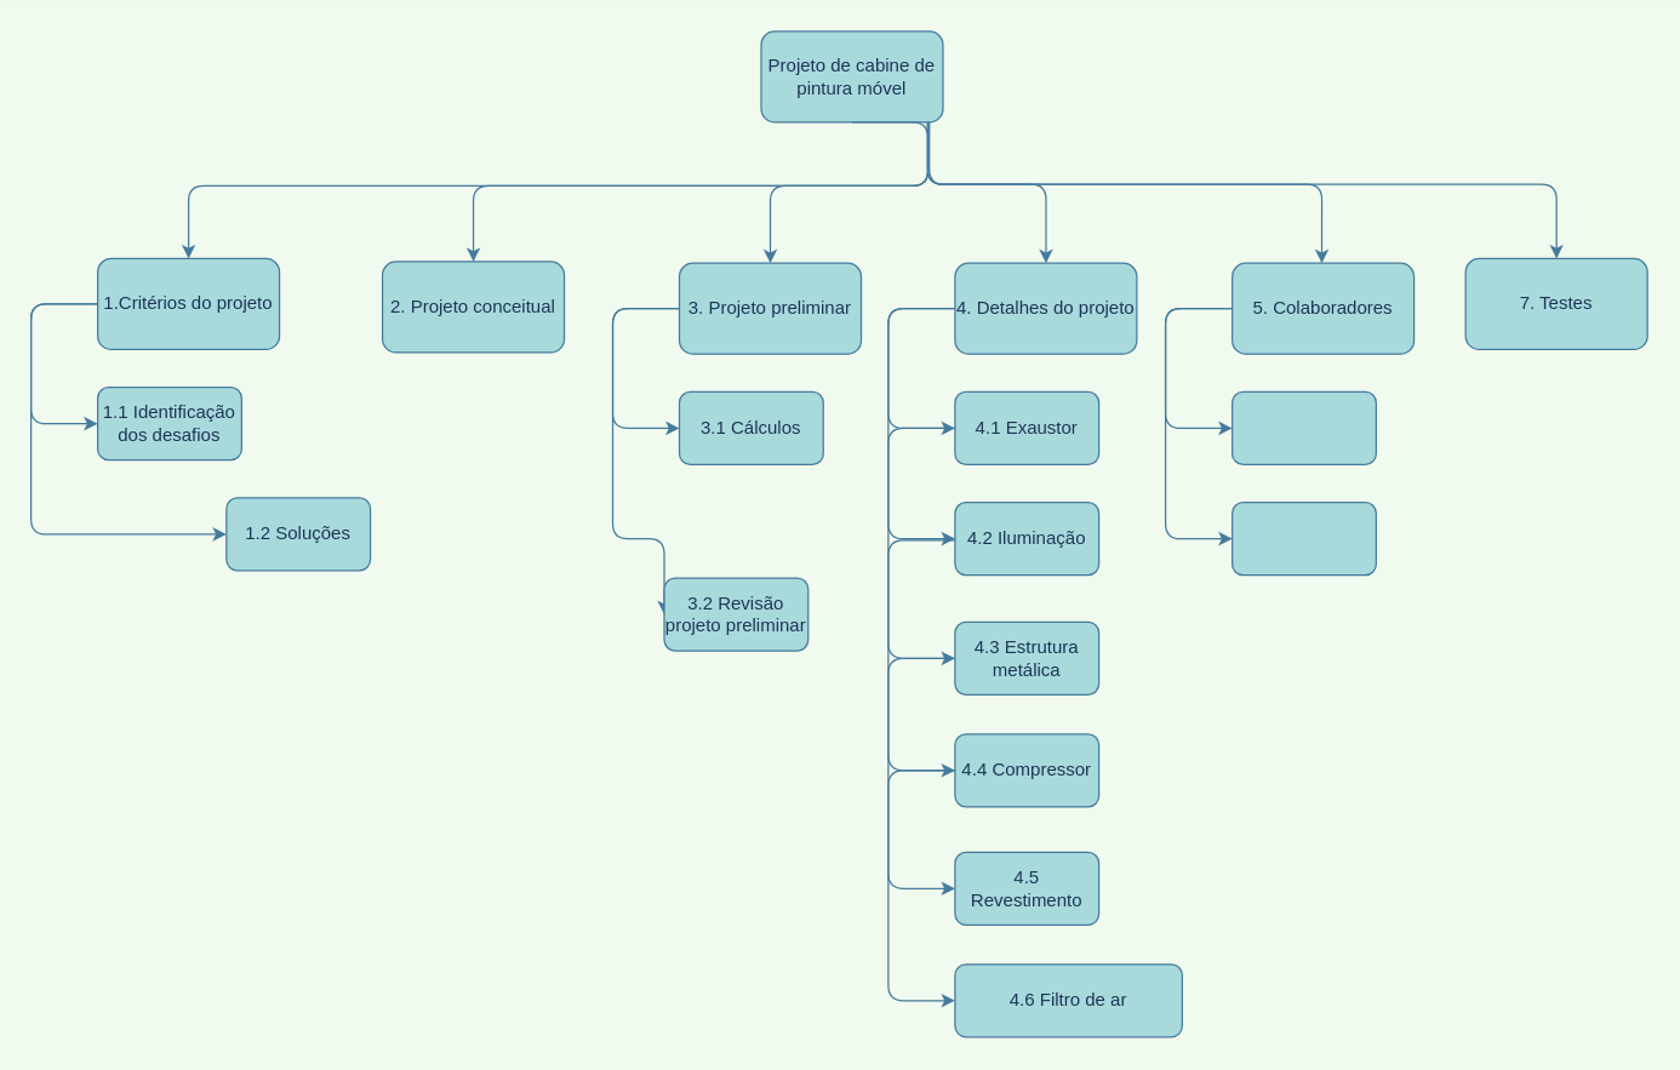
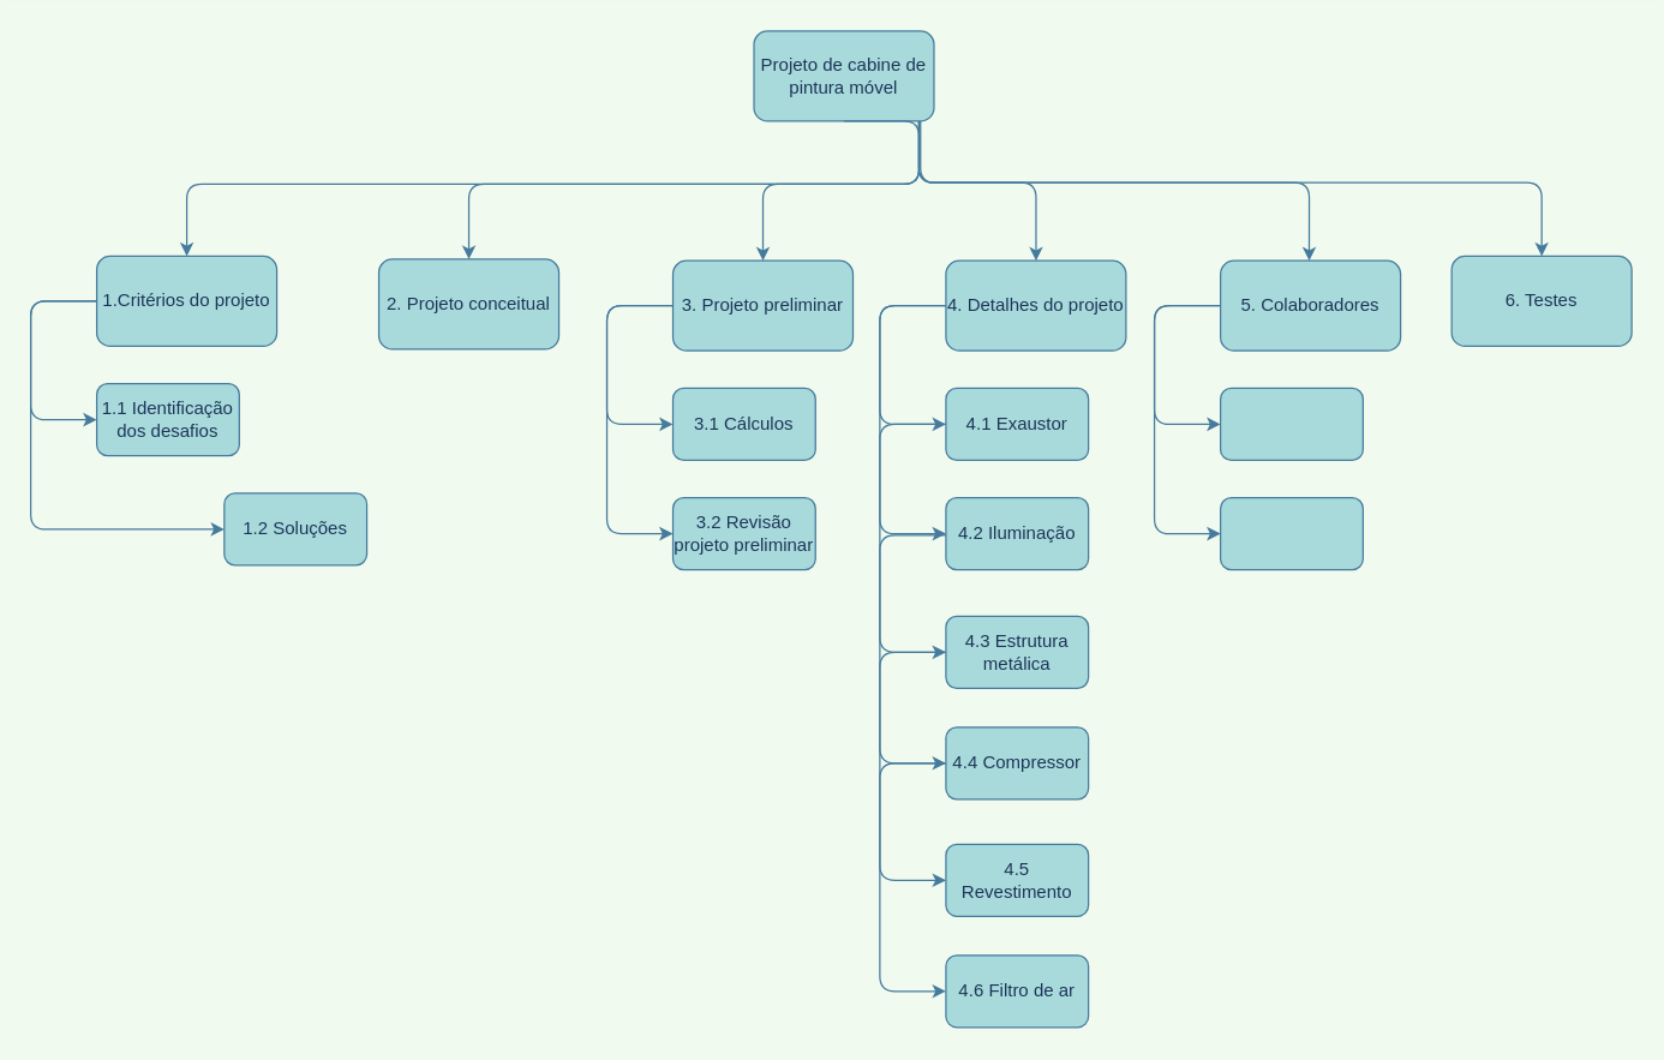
- <mxCell id="36" value="7. Testes" style="whiteSpace=wrap;html=1;fillColor=#A8DADC;strokeColor=#457B9D;fontColor=#1D3557;rounded=1;" vertex="1" parent="1"><mxGeometry x="967" y="170" width="120" height="60" as="geometry" /></mxCell>
+ <mxCell id="36" value="6. Testes" style="whiteSpace=wrap;html=1;fillColor=#A8DADC;strokeColor=#457B9D;fontColor=#1D3557;rounded=1;" vertex="1" parent="1"><mxGeometry x="967" y="170" width="120" height="60" as="geometry" /></mxCell>
- <mxCell id="18" value="3.2 Revisão projeto preliminar" style="whiteSpace=wrap;html=1;fillColor=#A8DADC;strokeColor=#457B9D;fontColor=#1D3557;rounded=1;" vertex="1" parent="1"><mxGeometry x="438" y="381" width="95" height="48" as="geometry" /></mxCell>
+ <mxCell id="18" value="3.2 Revisão projeto preliminar" style="whiteSpace=wrap;html=1;fillColor=#A8DADC;strokeColor=#457B9D;fontColor=#1D3557;rounded=1;" vertex="1" parent="1"><mxGeometry x="448" y="331" width="95" height="48" as="geometry" /></mxCell>
- <mxCell id="32" value="4.6 Filtro de ar" style="whiteSpace=wrap;html=1;fillColor=#A8DADC;strokeColor=#457B9D;fontColor=#1D3557;rounded=1;" vertex="1" parent="1"><mxGeometry x="629.94" y="636" width="150" height="48" as="geometry" /></mxCell>
+ <mxCell id="32" value="4.6 Filtro de ar" style="whiteSpace=wrap;html=1;fillColor=#A8DADC;strokeColor=#457B9D;fontColor=#1D3557;rounded=1;" vertex="1" parent="1"><mxGeometry x="629.94" y="636" width="95" height="48" as="geometry" /></mxCell>
